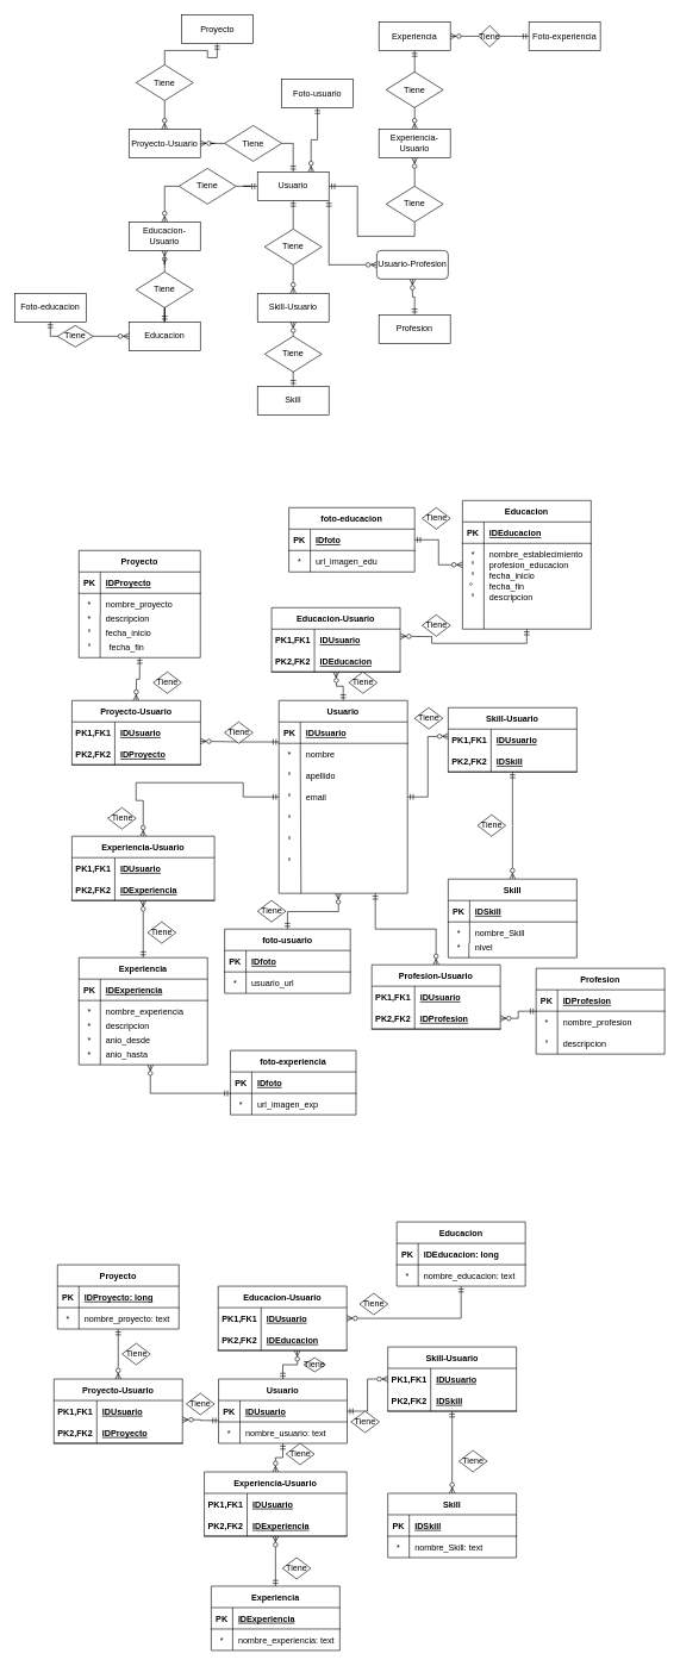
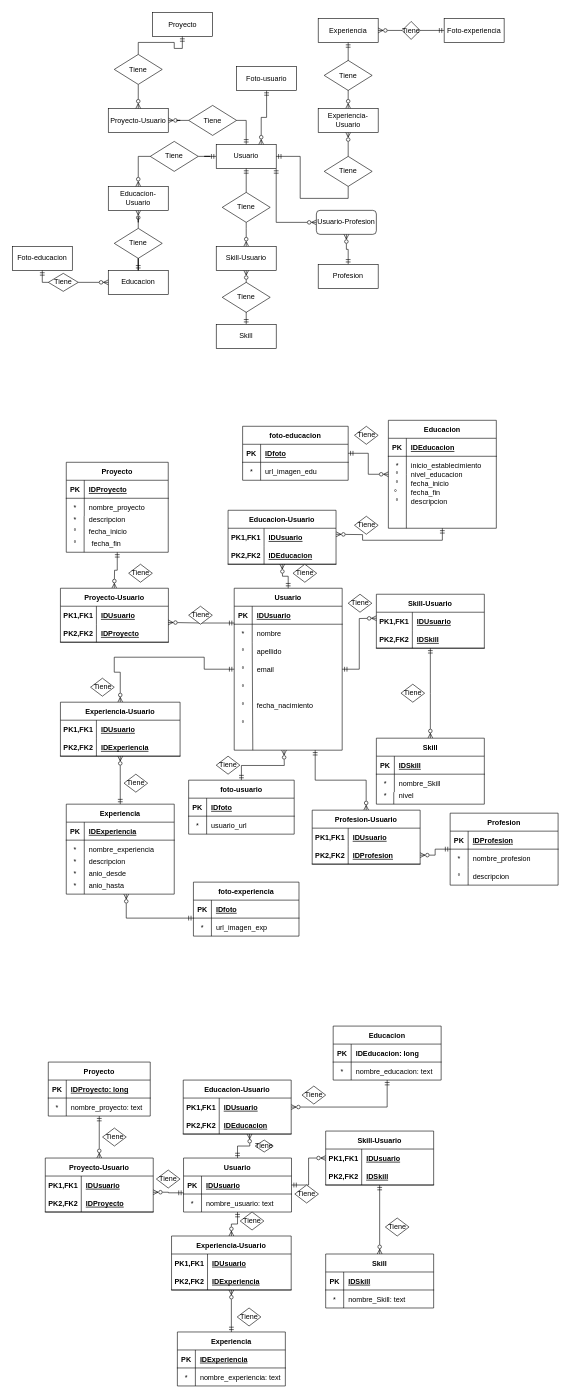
- <mxCell id="54" value="nombre_establecimiento" style="shape=partialRectangle;connectable=0;fillColor=none;top=0;left=0;bottom=0;right=0;align=left;spacingLeft=6;overflow=hidden;" parent="52" vertex="1"><mxGeometry x="30" width="150" height="30" as="geometry"><mxRectangle width="150" height="30" as="alternateBounds" /></mxGeometry></mxCell>
+ <mxCell id="54" value="inicio_establecimiento" style="shape=partialRectangle;connectable=0;fillColor=none;top=0;left=0;bottom=0;right=0;align=left;spacingLeft=6;overflow=hidden;" parent="52" vertex="1"><mxGeometry x="30" width="150" height="30" as="geometry"><mxRectangle width="150" height="30" as="alternateBounds" /></mxGeometry></mxCell>
- <mxCell id="255" value="profesion_educacion" style="shape=partialRectangle;connectable=0;fillColor=none;top=0;left=0;bottom=0;right=0;align=left;spacingLeft=6;overflow=hidden;" vertex="1" parent="1"><mxGeometry x="677" y="775" width="150" height="30" as="geometry"><mxRectangle width="150" height="30" as="alternateBounds" /></mxGeometry></mxCell>
+ <mxCell id="255" value="nivel_educacion" style="shape=partialRectangle;connectable=0;fillColor=none;top=0;left=0;bottom=0;right=0;align=left;spacingLeft=6;overflow=hidden;" vertex="1" parent="1"><mxGeometry x="677" y="775" width="150" height="30" as="geometry"><mxRectangle width="150" height="30" as="alternateBounds" /></mxGeometry></mxCell>
+ <mxCell id="207" value="fecha_nacimiento" style="shape=partialRectangle;connectable=0;fillColor=none;top=0;left=0;bottom=0;right=0;align=left;spacingLeft=6;overflow=hidden;" vertex="1" parent="1"><mxGeometry x="420" y="1160" width="150" height="30" as="geometry"><mxRectangle width="150" height="30" as="alternateBounds" /></mxGeometry></mxCell>
